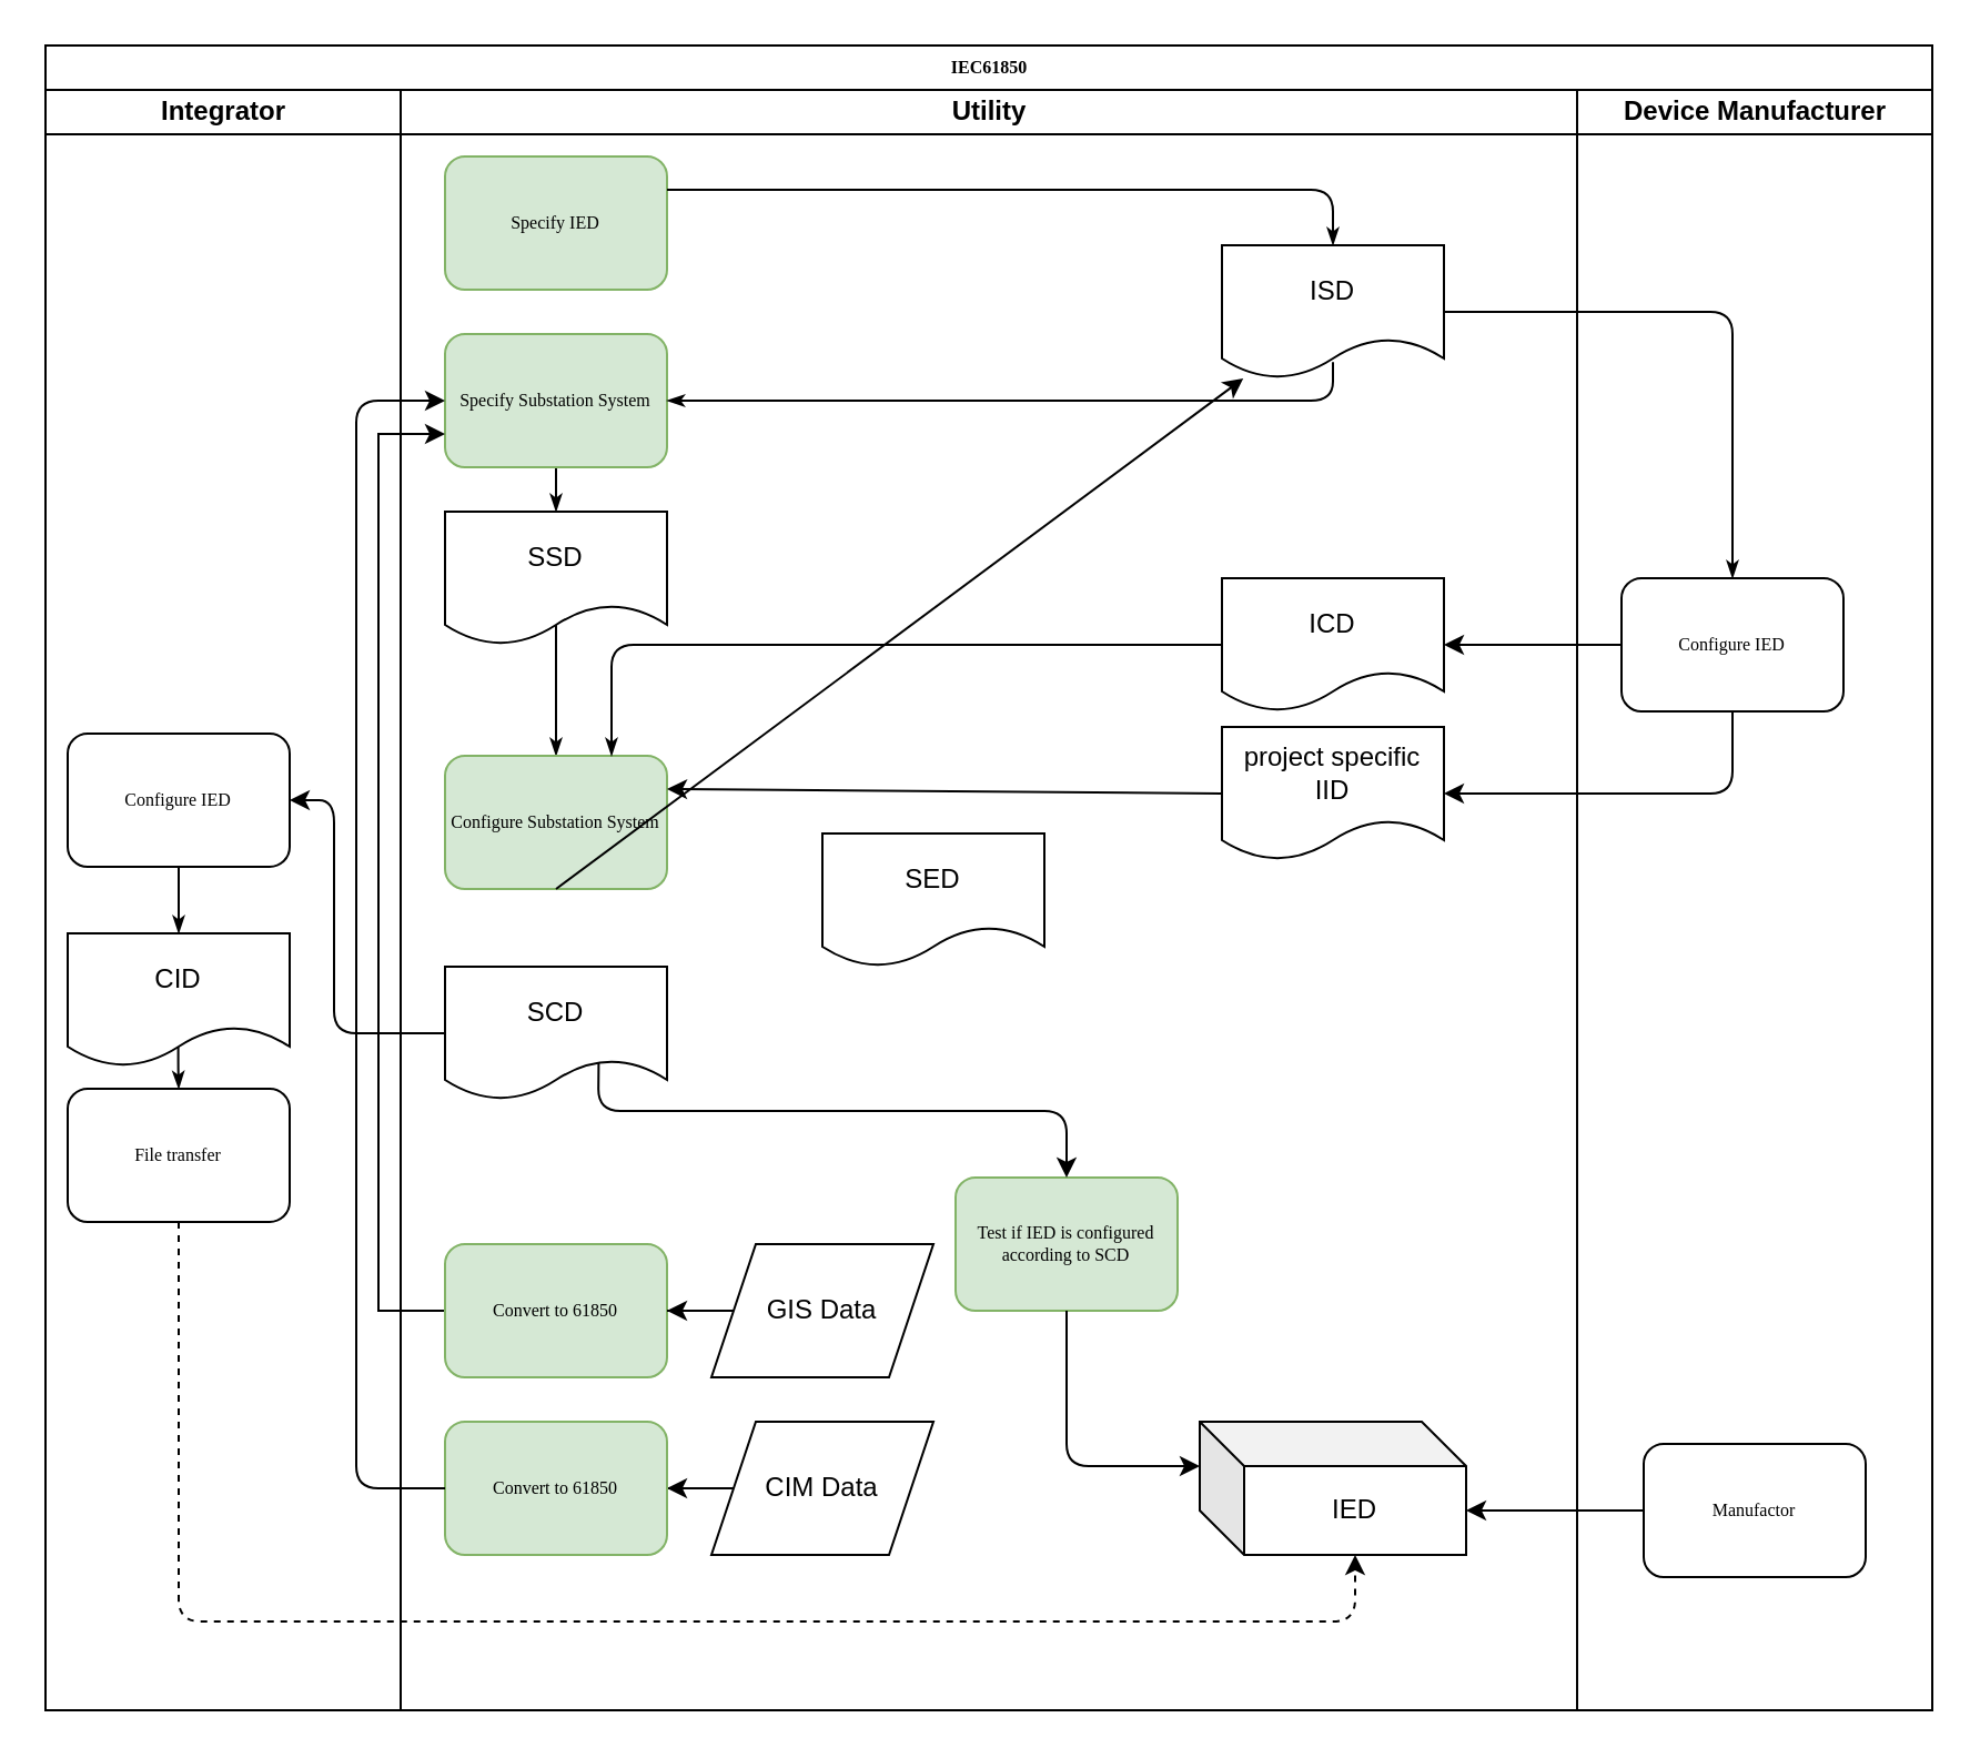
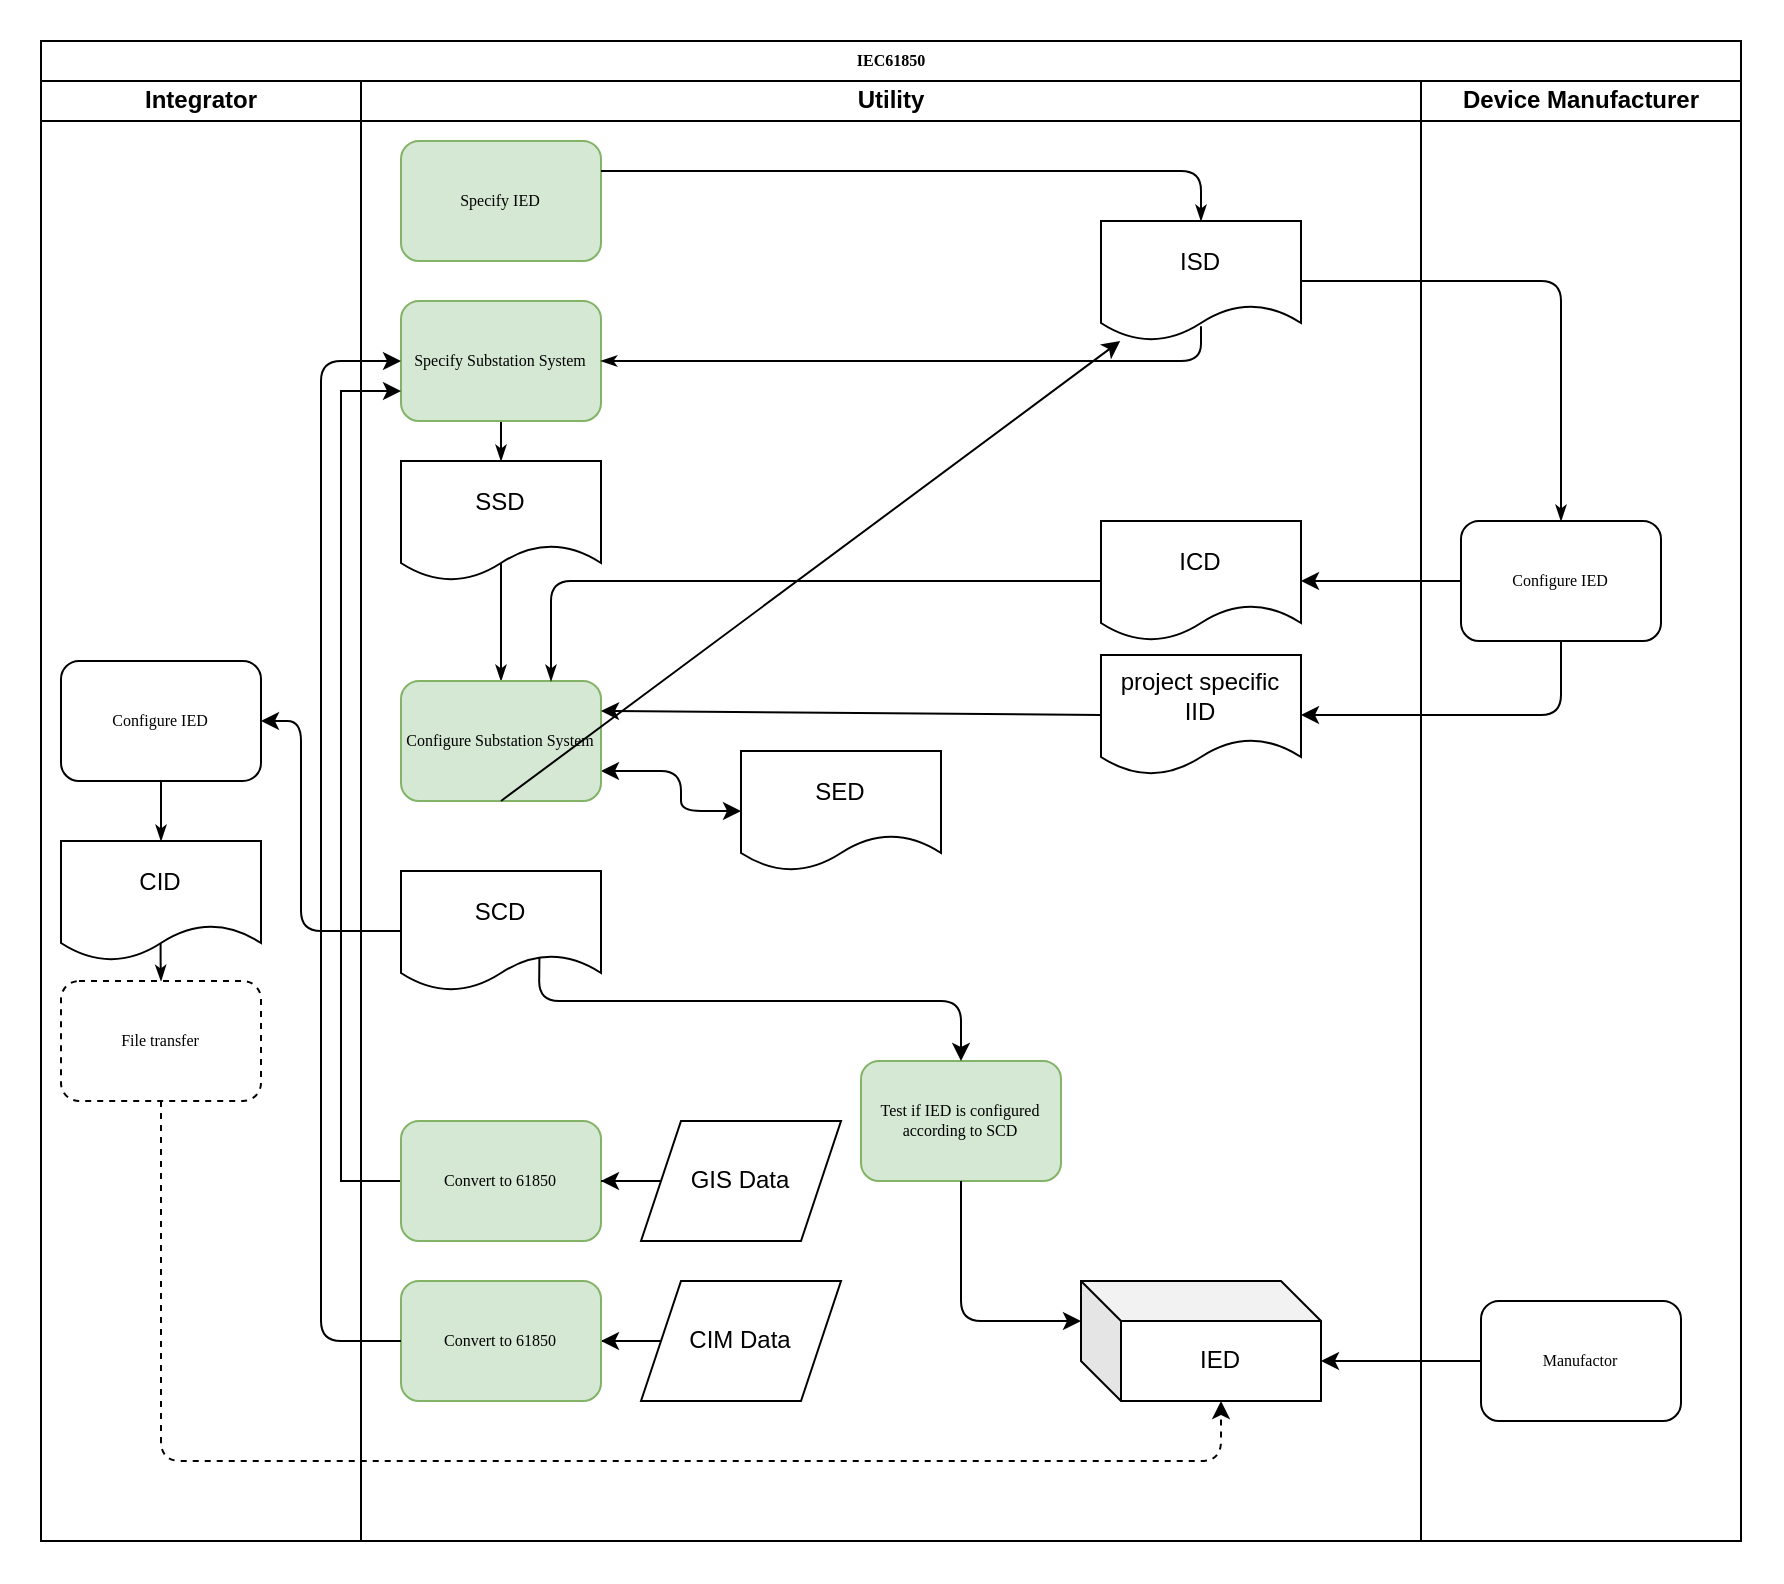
+ <mxCell id="15" value="" style="endArrow=classic;startArrow=classic;html=1;exitX=1;exitY=0.75;exitDx=0;exitDy=0;entryX=0;entryY=0.5;entryDx=0;entryDy=0;" parent="9" source="19" target="26" edge="1"><mxGeometry width="50" height="50" relative="1" as="geometry"><mxPoint x="450" y="380" as="sourcePoint" /><mxPoint x="500" y="330" as="targetPoint" /><Array as="points"><mxPoint x="160" y="345" /><mxPoint x="160" y="365" /></Array></mxGeometry></mxCell>
- <mxCell id="8" value="File transfer" style="rounded=1;whiteSpace=wrap;html=1;shadow=0;labelBackgroundColor=none;strokeWidth=1;fontFamily=Verdana;fontSize=8;align=center;" parent="3" vertex="1"><mxGeometry x="10" y="450" width="100" height="60" as="geometry" /></mxCell>
+ <mxCell id="8" value="File transfer" style="rounded=1;whiteSpace=wrap;html=1;shadow=0;labelBackgroundColor=none;strokeWidth=1;fontFamily=Verdana;fontSize=8;align=center;dashed=1;" parent="3" vertex="1"><mxGeometry x="10" y="450" width="100" height="60" as="geometry" /></mxCell>
